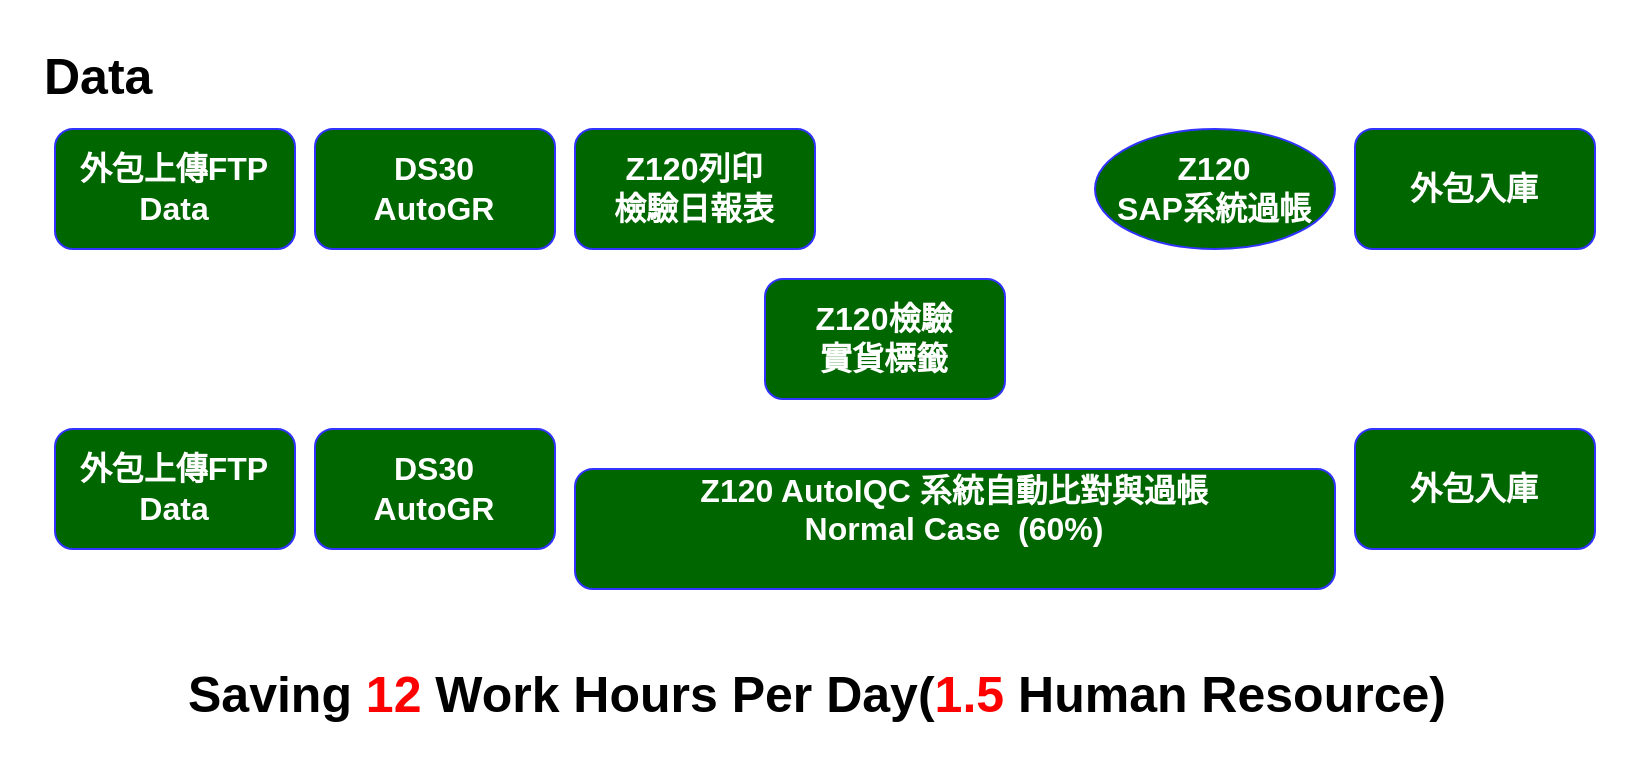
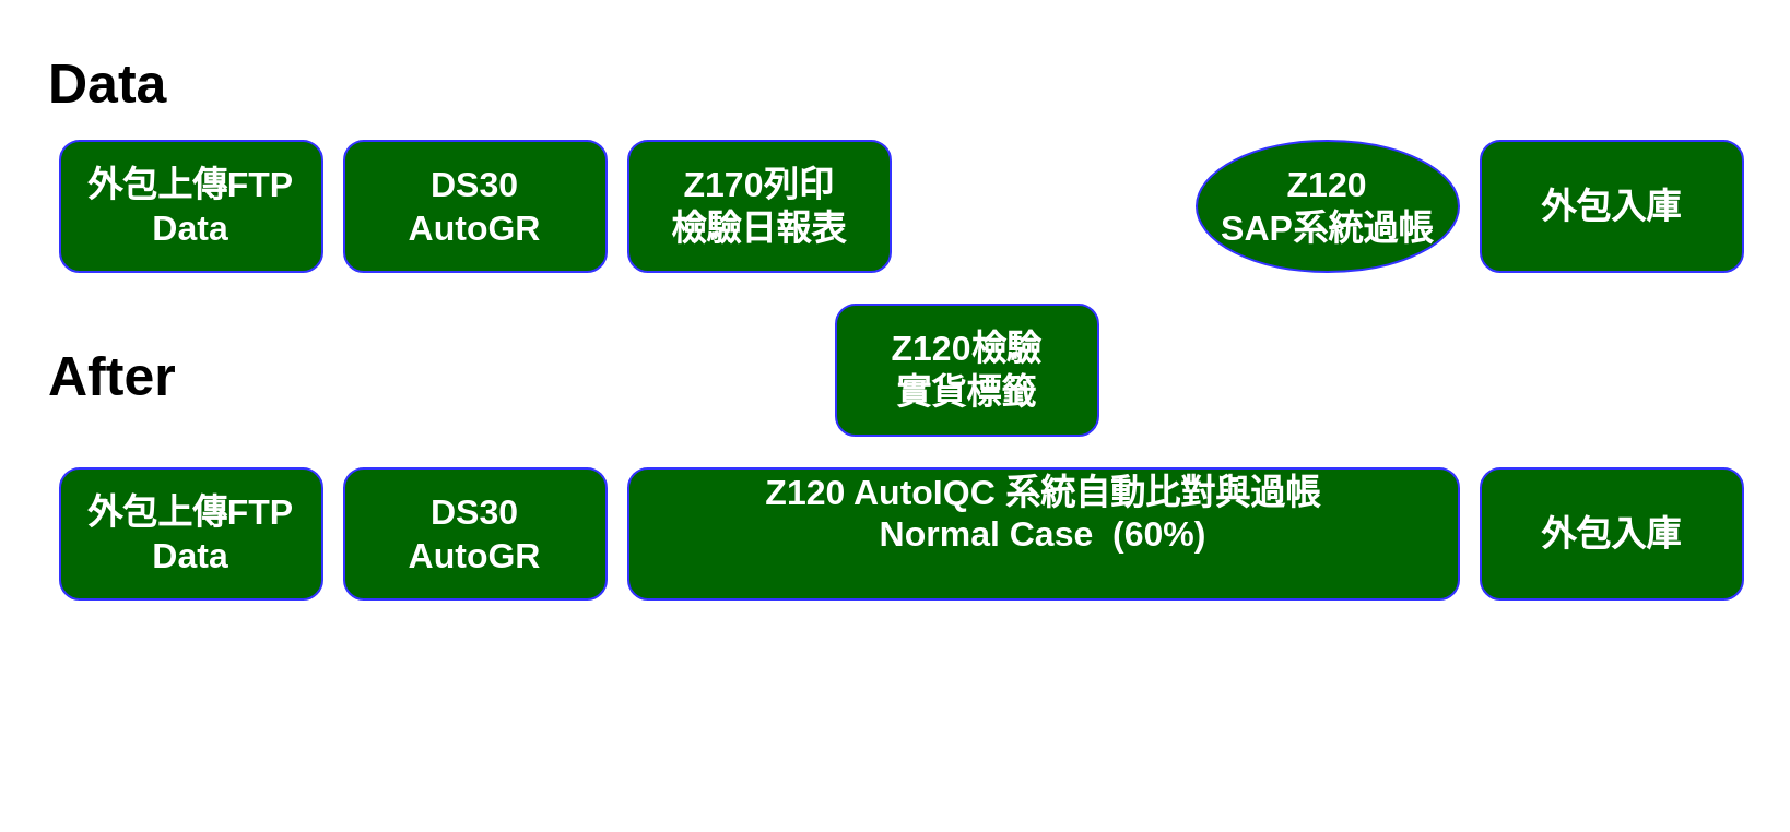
- <mxCell id="4" value="&lt;span style=&quot;color: rgb(255 , 255 , 255) ; font-size: 16px&quot;&gt;Z120列印&lt;br&gt;檢驗日報表&lt;/span&gt;" style="rounded=1;whiteSpace=wrap;html=1;strokeColor=#3333FF;fillColor=#006600;fontStyle=1;gradientColor=none;" vertex="1" parent="1"><mxGeometry x="287" y="64" width="120" height="60" as="geometry" /></mxCell>
+ <mxCell id="4" value="&lt;span style=&quot;color: rgb(255 , 255 , 255) ; font-size: 16px&quot;&gt;Z170列印&lt;br&gt;檢驗日報表&lt;/span&gt;" style="rounded=1;whiteSpace=wrap;html=1;strokeColor=#3333FF;fillColor=#006600;fontStyle=1;gradientColor=none;" vertex="1" parent="1"><mxGeometry x="287" y="64" width="120" height="60" as="geometry" /></mxCell>
+ <mxCell id="6" value="After" style="text;html=1;resizable=0;points=[];autosize=1;align=left;verticalAlign=top;spacingTop=-4;fontSize=25;fontStyle=1;gradientColor=none;fillColor=none;" vertex="1" parent="1"><mxGeometry x="20" y="154" width="40" height="20" as="geometry" /></mxCell>
- <mxCell id="12" value="&lt;span style=&quot;color: rgb(255 , 255 , 255) ; font-size: 16px ; white-space: normal&quot;&gt;Z120 AutoIQC &lt;/span&gt;&lt;span style=&quot;color: rgb(255 , 255 , 255) ; font-size: 16px&quot;&gt;系統自動比對與過帳&lt;/span&gt;&lt;span style=&quot;color: rgb(255 , 255 , 255) ; font-size: 16px ; white-space: normal&quot;&gt;&lt;br&gt;&lt;/span&gt;&lt;span style=&quot;color: rgb(255 , 255 , 255) ; font-size: 16px&quot;&gt;Normal Case&amp;nbsp;&amp;nbsp;&lt;/span&gt;&lt;span style=&quot;color: rgb(255 , 255 , 255) ; font-size: 16px ; white-space: normal&quot;&gt;(60%)&lt;br&gt;&lt;br&gt;&lt;/span&gt;" style="rounded=1;whiteSpace=wrap;html=1;strokeColor=#3333FF;fillColor=#006600;fontStyle=1;gradientColor=none;" vertex="1" parent="1"><mxGeometry x="287" y="234" width="380" height="60" as="geometry" /></mxCell>
+ <mxCell id="12" value="&lt;span style=&quot;color: rgb(255 , 255 , 255) ; font-size: 16px ; white-space: normal&quot;&gt;Z120 AutoIQC &lt;/span&gt;&lt;span style=&quot;color: rgb(255 , 255 , 255) ; font-size: 16px&quot;&gt;系統自動比對與過帳&lt;/span&gt;&lt;span style=&quot;color: rgb(255 , 255 , 255) ; font-size: 16px ; white-space: normal&quot;&gt;&lt;br&gt;&lt;/span&gt;&lt;span style=&quot;color: rgb(255 , 255 , 255) ; font-size: 16px&quot;&gt;Normal Case&amp;nbsp;&amp;nbsp;&lt;/span&gt;&lt;span style=&quot;color: rgb(255 , 255 , 255) ; font-size: 16px ; white-space: normal&quot;&gt;(60%)&lt;br&gt;&lt;br&gt;&lt;/span&gt;" style="rounded=1;whiteSpace=wrap;html=1;strokeColor=#3333FF;fillColor=#006600;fontStyle=1;gradientColor=none;" vertex="1" parent="1"><mxGeometry x="287" y="214" width="380" height="60" as="geometry" /></mxCell>
- <mxCell id="14" value="&lt;b&gt;Saving &lt;font color=&quot;#ff0000&quot;&gt;12&lt;/font&gt; Work Hours Per Day(&lt;font color=&quot;#ff0000&quot;&gt;1.5&lt;/font&gt; Human Resource)&amp;nbsp;&lt;/b&gt;" style="text;html=1;resizable=0;points=[];autosize=1;align=left;verticalAlign=top;spacingTop=-4;fontSize=25;" vertex="1" parent="1"><mxGeometry x="92" y="329" width="650" height="30" as="geometry" /></mxCell>
